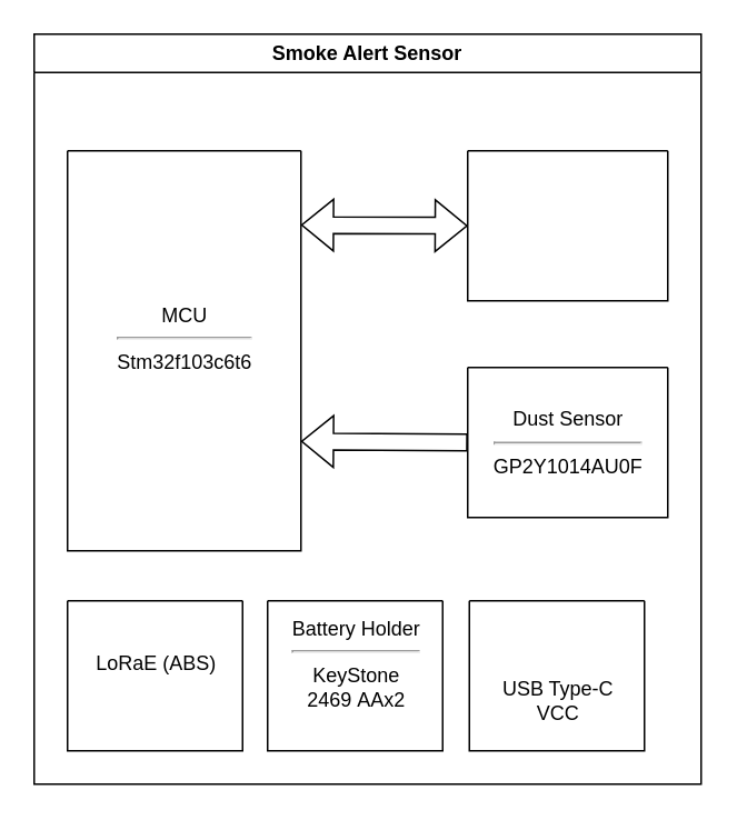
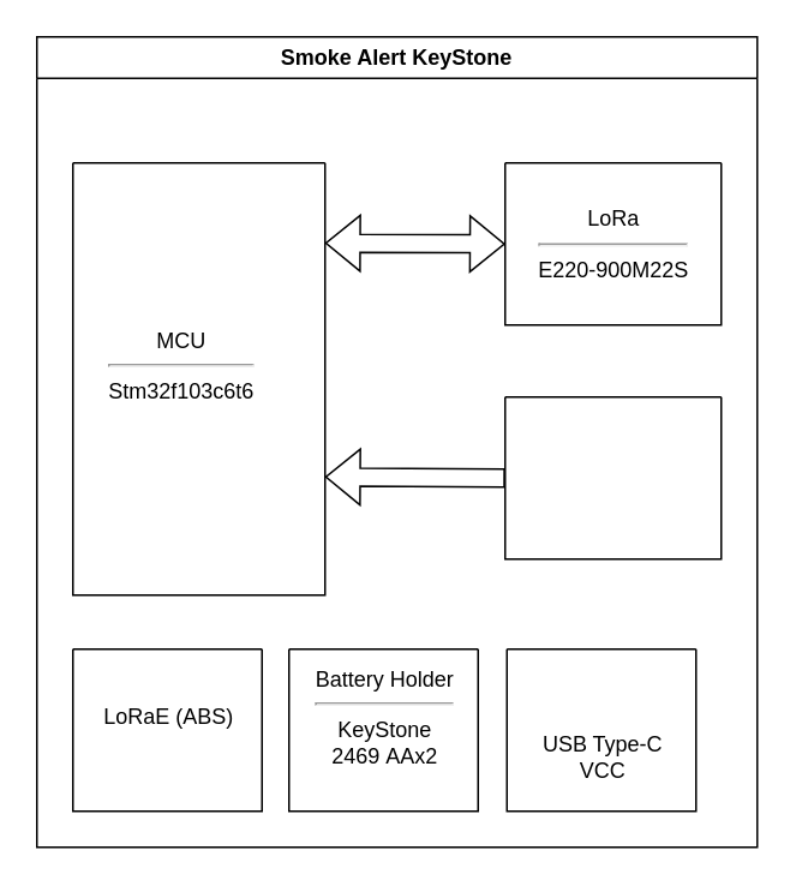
- <mxCell id="2" value="Smoke Alert Sensor" style="swimlane;whiteSpace=wrap;html=1;" vertex="1" parent="1"><mxGeometry x="20" y="20" width="400" height="450" as="geometry" /></mxCell>
+ <mxCell id="2" value="Smoke Alert KeyStone" style="swimlane;whiteSpace=wrap;html=1;" vertex="1" parent="1"><mxGeometry x="20" y="20" width="400" height="450" as="geometry" /></mxCell>
+ <mxCell id="6" value="LoRa&lt;hr&gt;E220-900M22S" style="text;html=1;align=center;verticalAlign=middle;resizable=0;points=[];autosize=1;strokeColor=none;fillColor=none;" vertex="1" parent="5"><mxGeometry x="5" y="15" width="110" height="60" as="geometry" /></mxCell>
- <mxCell id="4" value="MCU&lt;hr&gt;&lt;div&gt;&lt;span style=&quot;background-color: transparent; color: light-dark(rgb(0, 0, 0), rgb(255, 255, 255));&quot;&gt;Stm32f103c6t6&lt;/span&gt;&lt;/div&gt;&lt;div&gt;&lt;br&gt;&lt;/div&gt;" style="text;html=1;align=center;verticalAlign=middle;resizable=0;points=[];autosize=1;strokeColor=none;fillColor=none;" vertex="1" parent="3"><mxGeometry x="20" y="85" width="100" height="70" as="geometry" /></mxCell>
+ <mxCell id="4" value="MCU&lt;hr&gt;&lt;div&gt;&lt;span style=&quot;background-color: transparent; color: light-dark(rgb(0, 0, 0), rgb(255, 255, 255));&quot;&gt;Stm32f103c6t6&lt;/span&gt;&lt;/div&gt;&lt;div&gt;&lt;br&gt;&lt;/div&gt;" style="text;html=1;align=center;verticalAlign=middle;resizable=0;points=[];autosize=1;strokeColor=none;fillColor=none;" vertex="1" parent="3"><mxGeometry x="10" y="85" width="100" height="70" as="geometry" /></mxCell>
- <mxCell id="8" value="&lt;div&gt;Dust Sensor&lt;/div&gt;&lt;hr&gt;GP2Y1014AU0F" style="text;html=1;align=center;verticalAlign=middle;resizable=0;points=[];autosize=1;strokeColor=none;fillColor=none;" vertex="1" parent="7"><mxGeometry x="5" y="15" width="110" height="60" as="geometry" /></mxCell>
